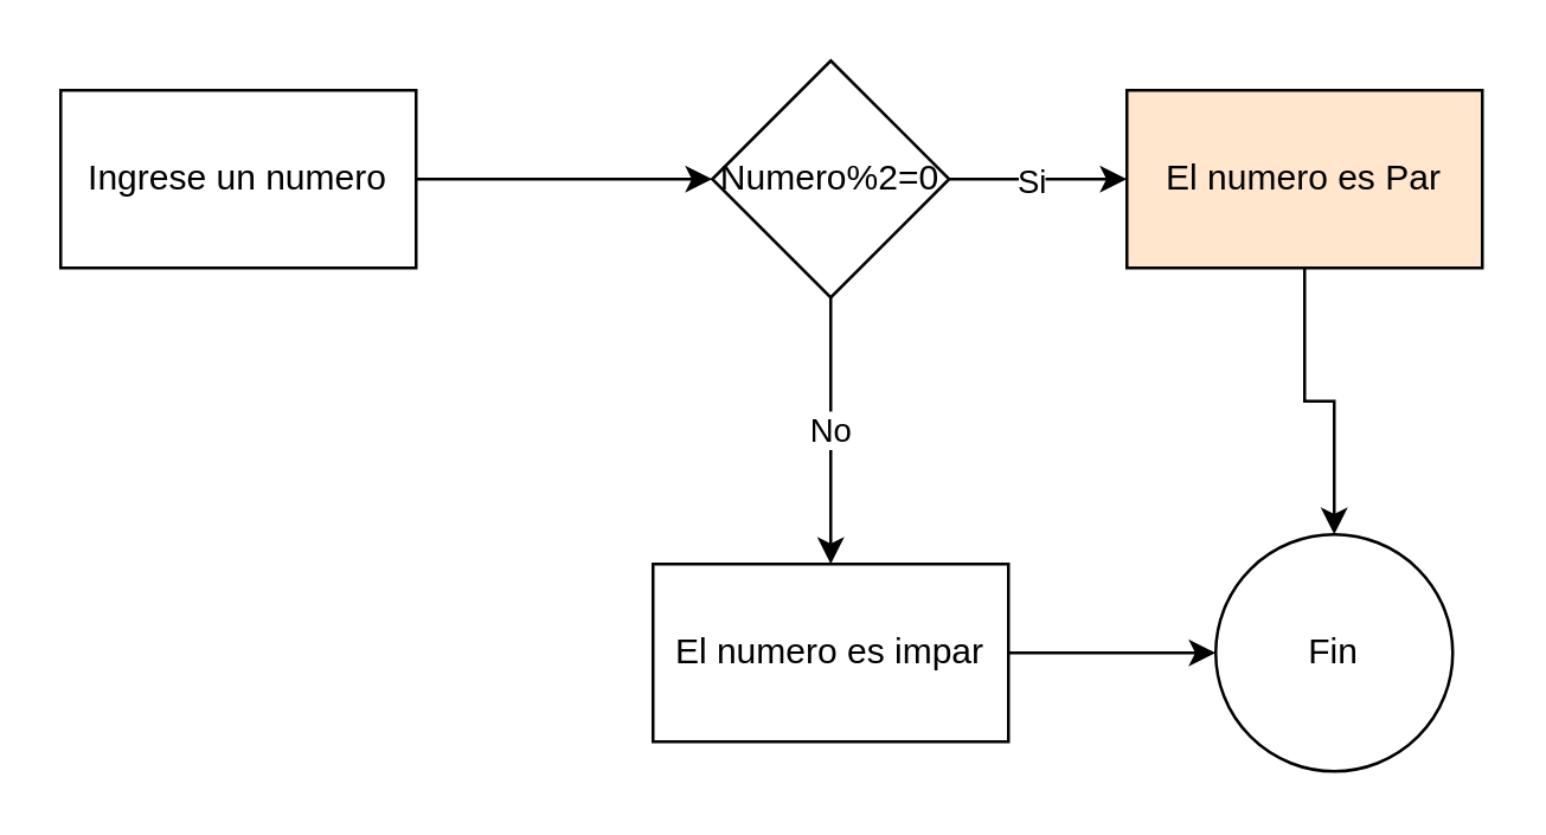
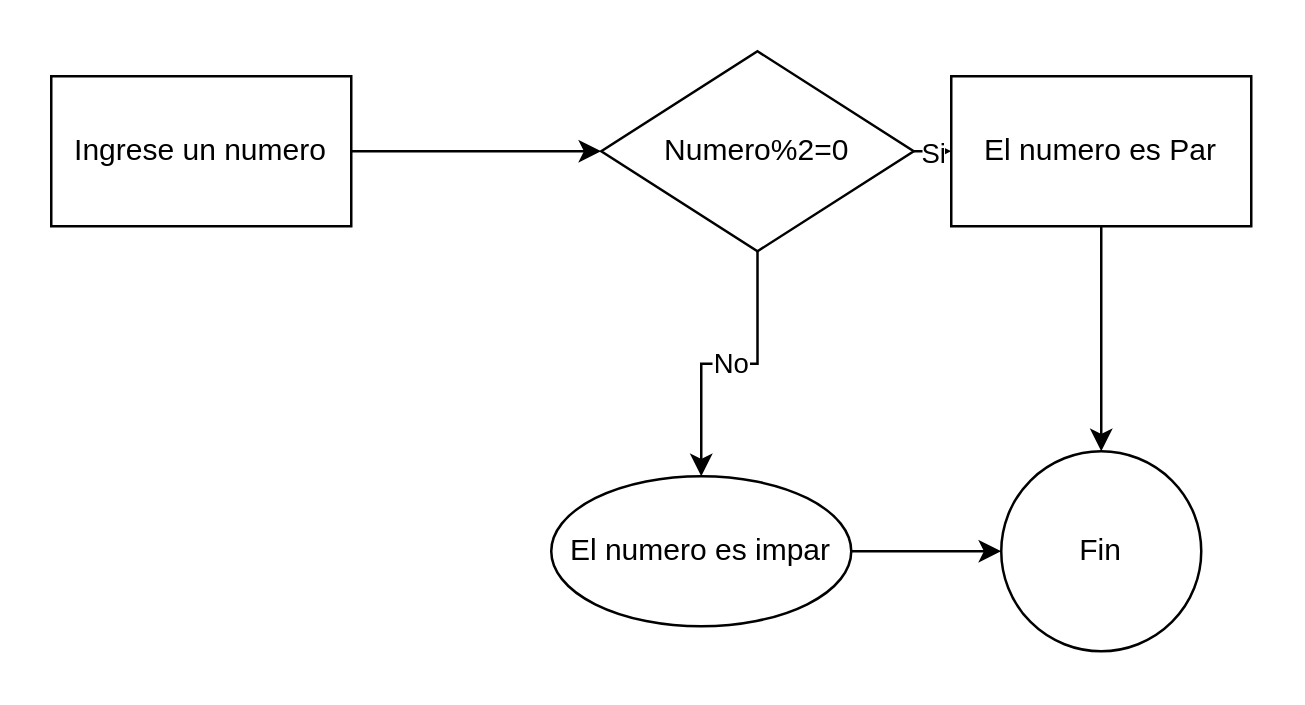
- <mxCell id="7" value="Numero%2=0" style="rhombus;whiteSpace=wrap;html=1;" vertex="1" parent="1"><mxGeometry x="240" y="20" width="80" height="80" as="geometry" /></mxCell>
+ <mxCell id="7" value="Numero%2=0" style="rhombus;whiteSpace=wrap;html=1;" vertex="1" parent="1"><mxGeometry x="240" y="20" width="125" height="80" as="geometry" /></mxCell>
- <mxCell id="9" value="El numero es Par" style="whiteSpace=wrap;html=1;fillColor=#ffe6cc;" vertex="1" parent="1"><mxGeometry x="380" y="30" width="120" height="60" as="geometry" /></mxCell>
+ <mxCell id="9" value="El numero es Par" style="whiteSpace=wrap;html=1;" vertex="1" parent="1"><mxGeometry x="380" y="30" width="120" height="60" as="geometry" /></mxCell>
- <mxCell id="11" value="El numero es impar" style="whiteSpace=wrap;html=1;" vertex="1" parent="1"><mxGeometry x="220" y="190" width="120" height="60" as="geometry" /></mxCell>
+ <mxCell id="11" value="El numero es impar" style="ellipse;whiteSpace=wrap;html=1;" vertex="1" parent="1"><mxGeometry x="220" y="190" width="120" height="60" as="geometry" /></mxCell>
- <mxCell id="12" value="Fin" style="ellipse;whiteSpace=wrap;html=1;aspect=fixed;" vertex="1" parent="1"><mxGeometry x="410" y="180" width="80" height="80" as="geometry" /></mxCell>
+ <mxCell id="12" value="Fin" style="ellipse;whiteSpace=wrap;html=1;aspect=fixed;" vertex="1" parent="1"><mxGeometry x="400" y="180" width="80" height="80" as="geometry" /></mxCell>
